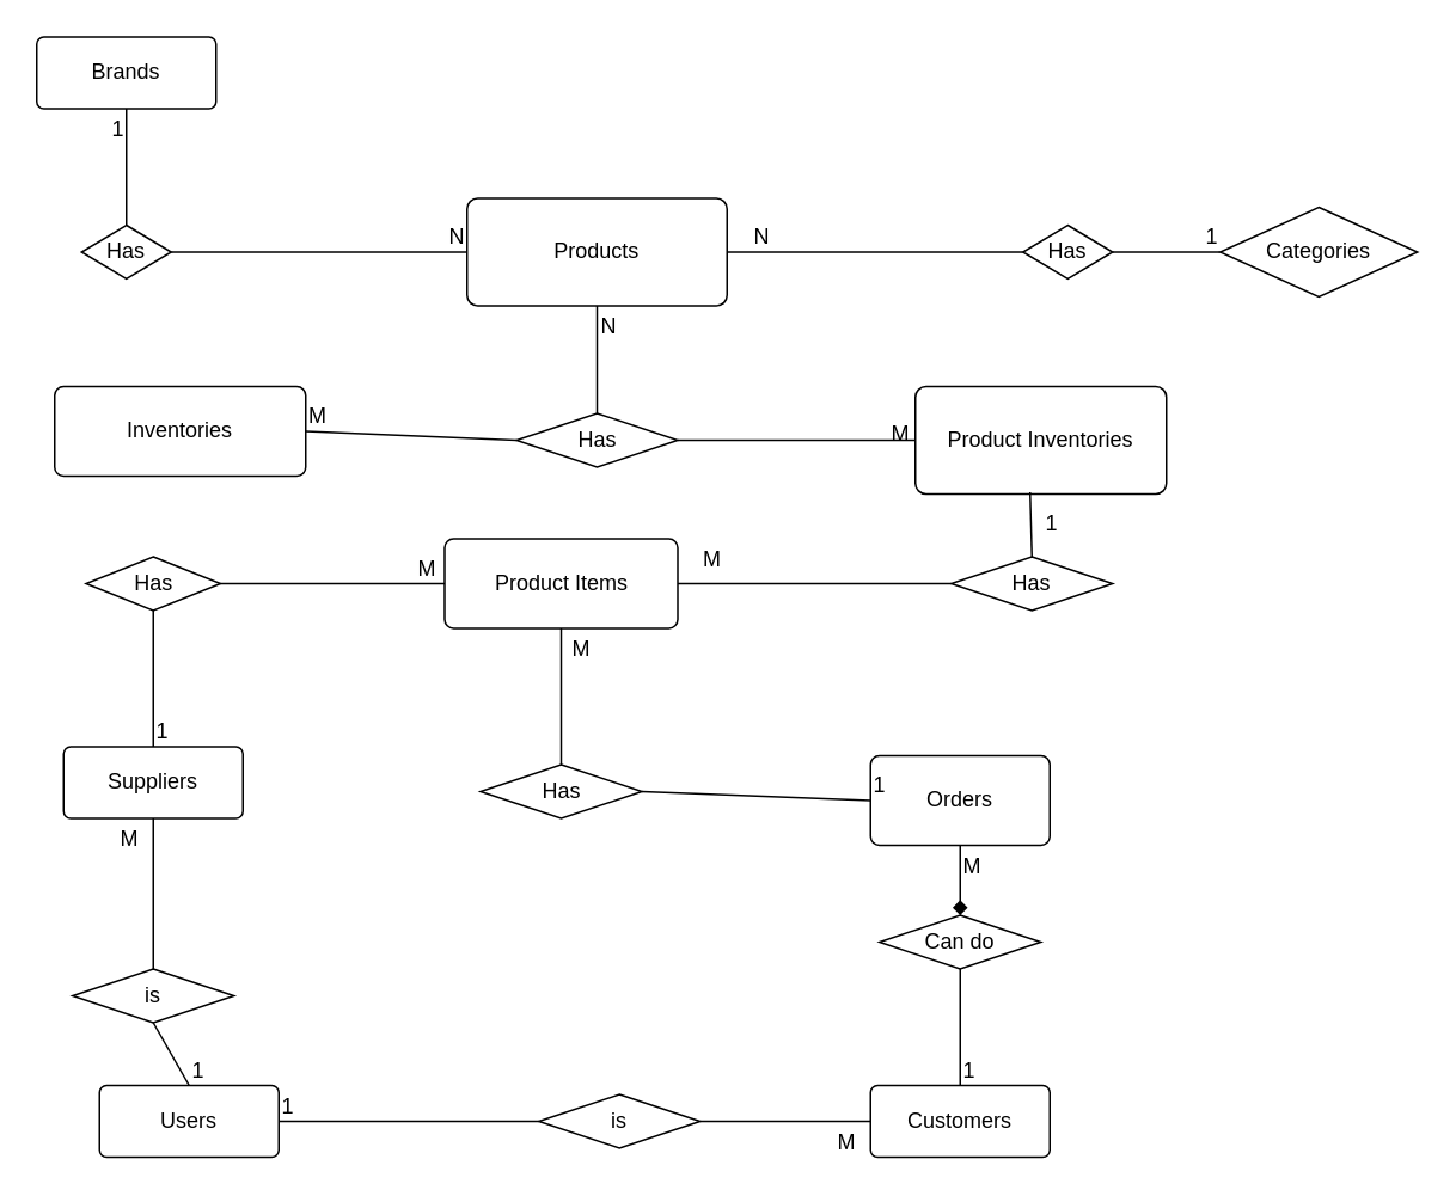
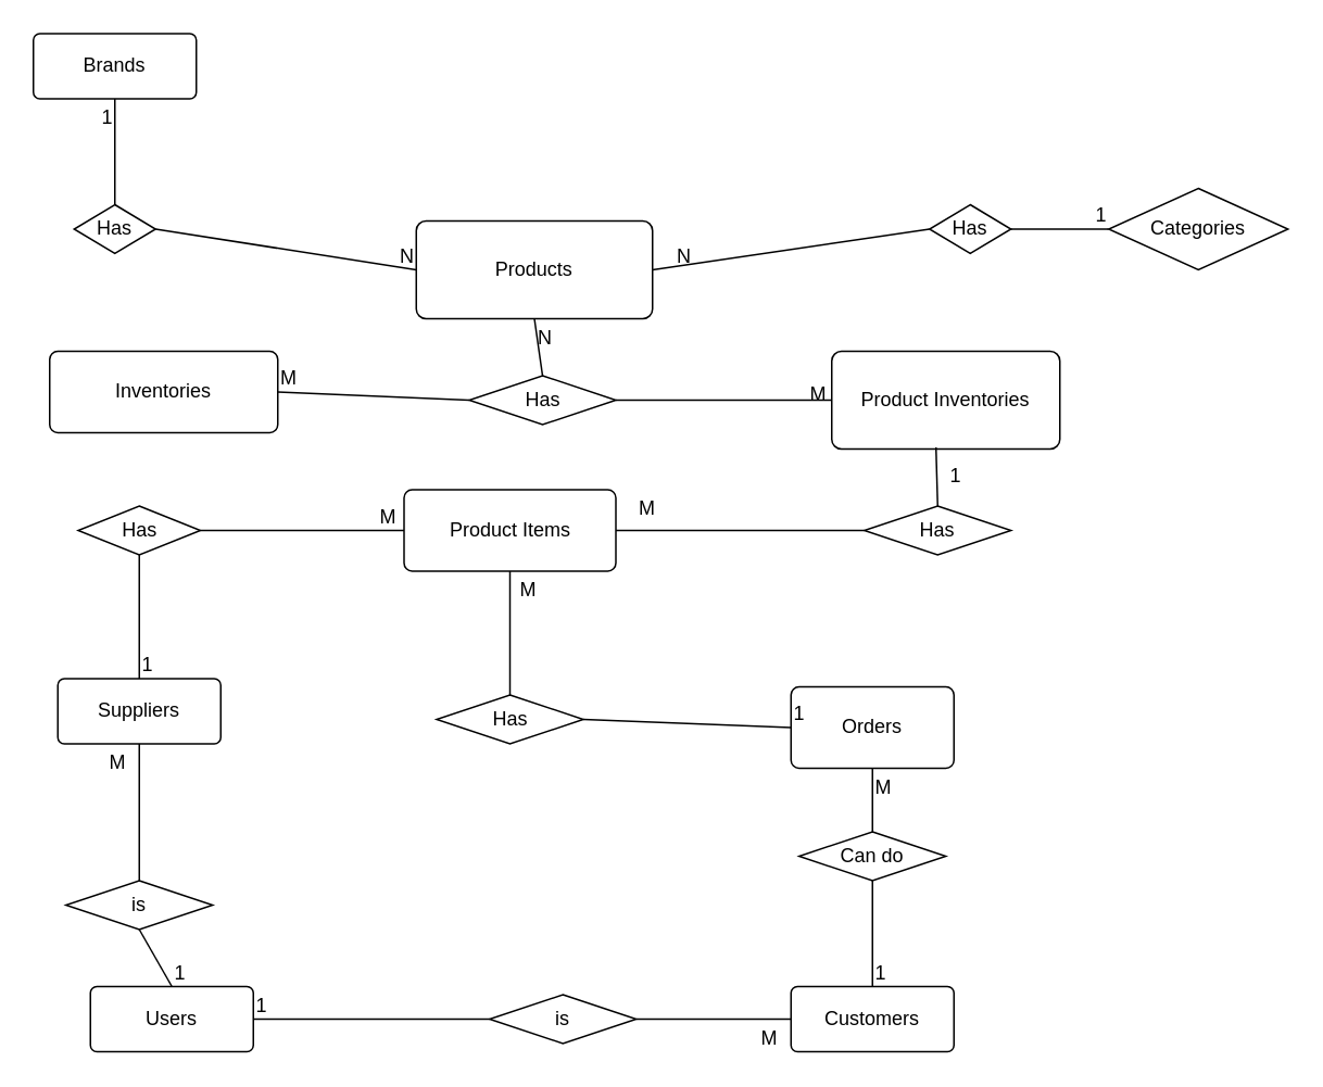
- <mxCell id="6" value="Products" style="rounded=1;arcSize=10;whiteSpace=wrap;html=1;align=center;" parent="1" vertex="1"><mxGeometry x="260" y="110" width="145" height="60" as="geometry" /></mxCell>
+ <mxCell id="6" value="Products" style="rounded=1;arcSize=10;whiteSpace=wrap;html=1;align=center;" parent="1" vertex="1"><mxGeometry x="255" y="135" width="145" height="60" as="geometry" /></mxCell>
- <mxCell id="50" value="" style="endArrow=diamond;html=1;rounded=0;entryX=0.5;entryY=0;entryDx=0;entryDy=0;exitX=0.5;exitY=1;exitDx=0;exitDy=0;" parent="1" source="7" target="49" edge="1"><mxGeometry relative="1" as="geometry"><mxPoint x="310" y="500" as="sourcePoint" /><mxPoint x="85" y="486" as="targetPoint" /><Array as="points" /></mxGeometry></mxCell>
+ <mxCell id="50" value="" style="endArrow=none;html=1;rounded=0;entryX=0.5;entryY=0;entryDx=0;entryDy=0;exitX=0.5;exitY=1;exitDx=0;exitDy=0;" parent="1" source="7" target="49" edge="1"><mxGeometry relative="1" as="geometry"><mxPoint x="310" y="500" as="sourcePoint" /><mxPoint x="85" y="486" as="targetPoint" /><Array as="points" /></mxGeometry></mxCell>
